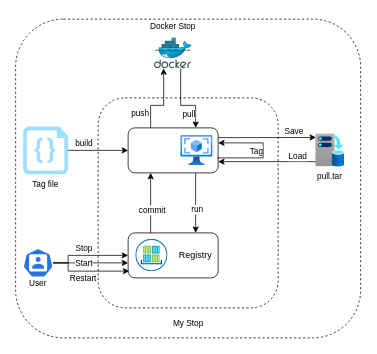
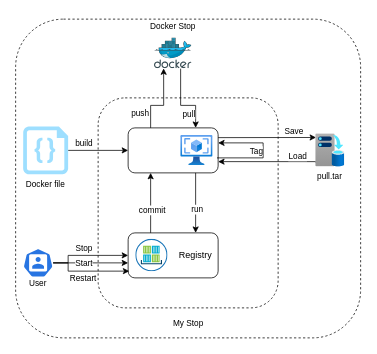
- <mxCell id="28" value="Tag file" style="text;html=1;strokeColor=none;fillColor=none;align=center;verticalAlign=middle;whiteSpace=wrap;rounded=0;fontSize=11;" vertex="1" parent="1"><mxGeometry x="30" y="230" width="60" height="30" as="geometry" /></mxCell>
+ <mxCell id="28" value="Docker file" style="text;html=1;strokeColor=none;fillColor=none;align=center;verticalAlign=middle;whiteSpace=wrap;rounded=0;fontSize=11;" vertex="1" parent="1"><mxGeometry x="30" y="230" width="60" height="30" as="geometry" /></mxCell>
